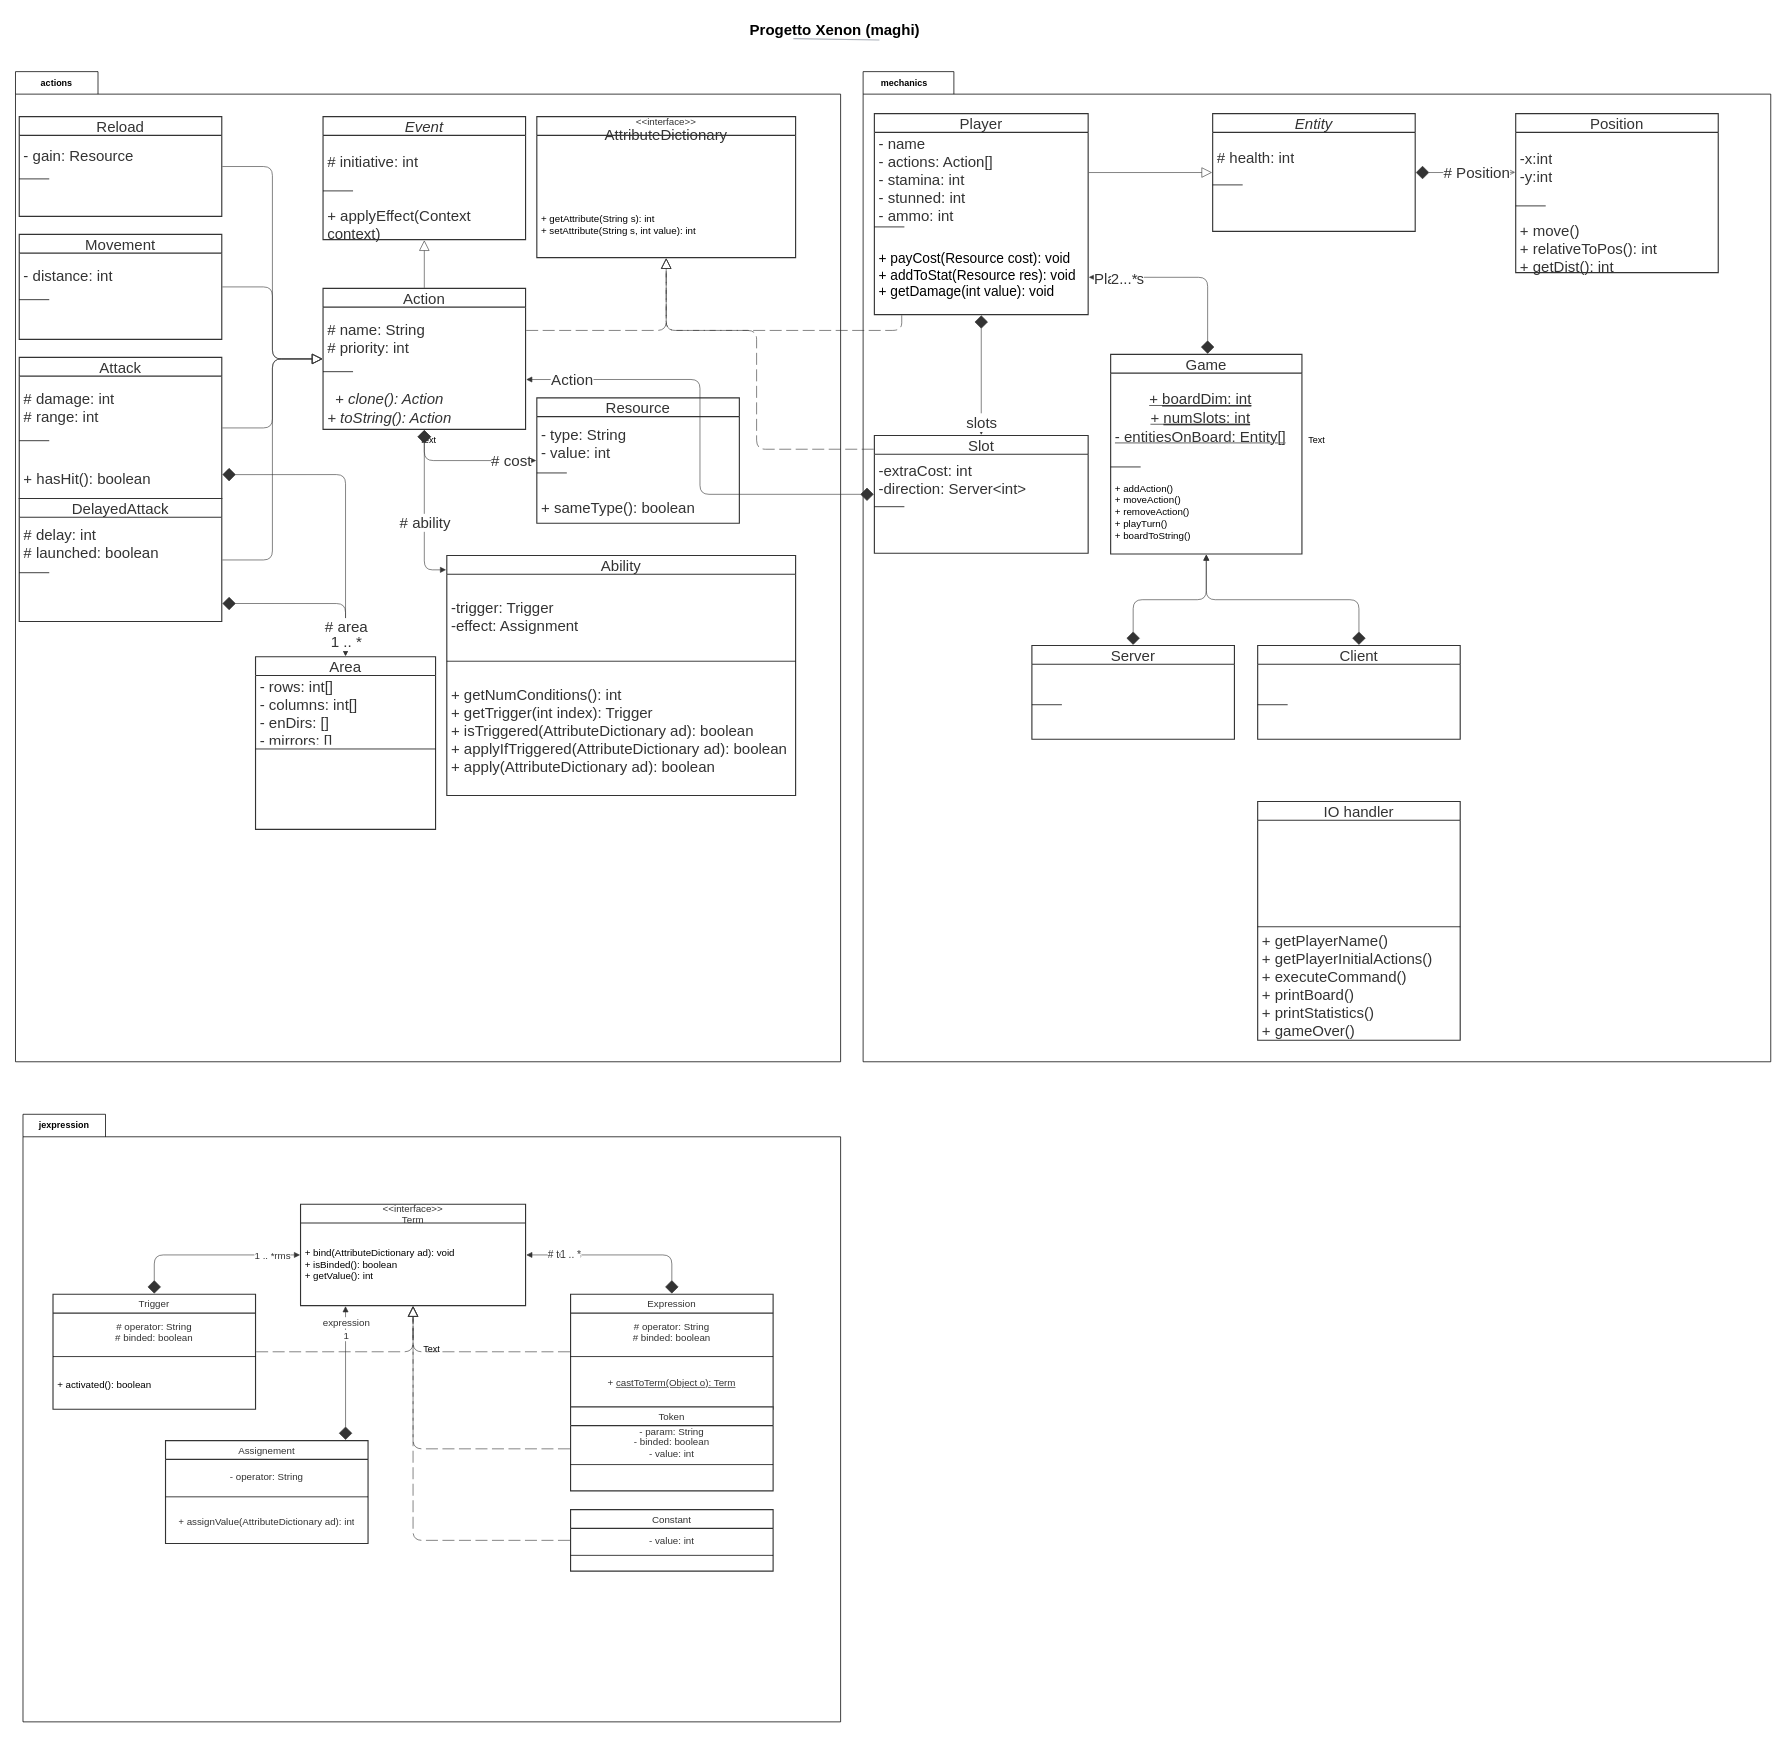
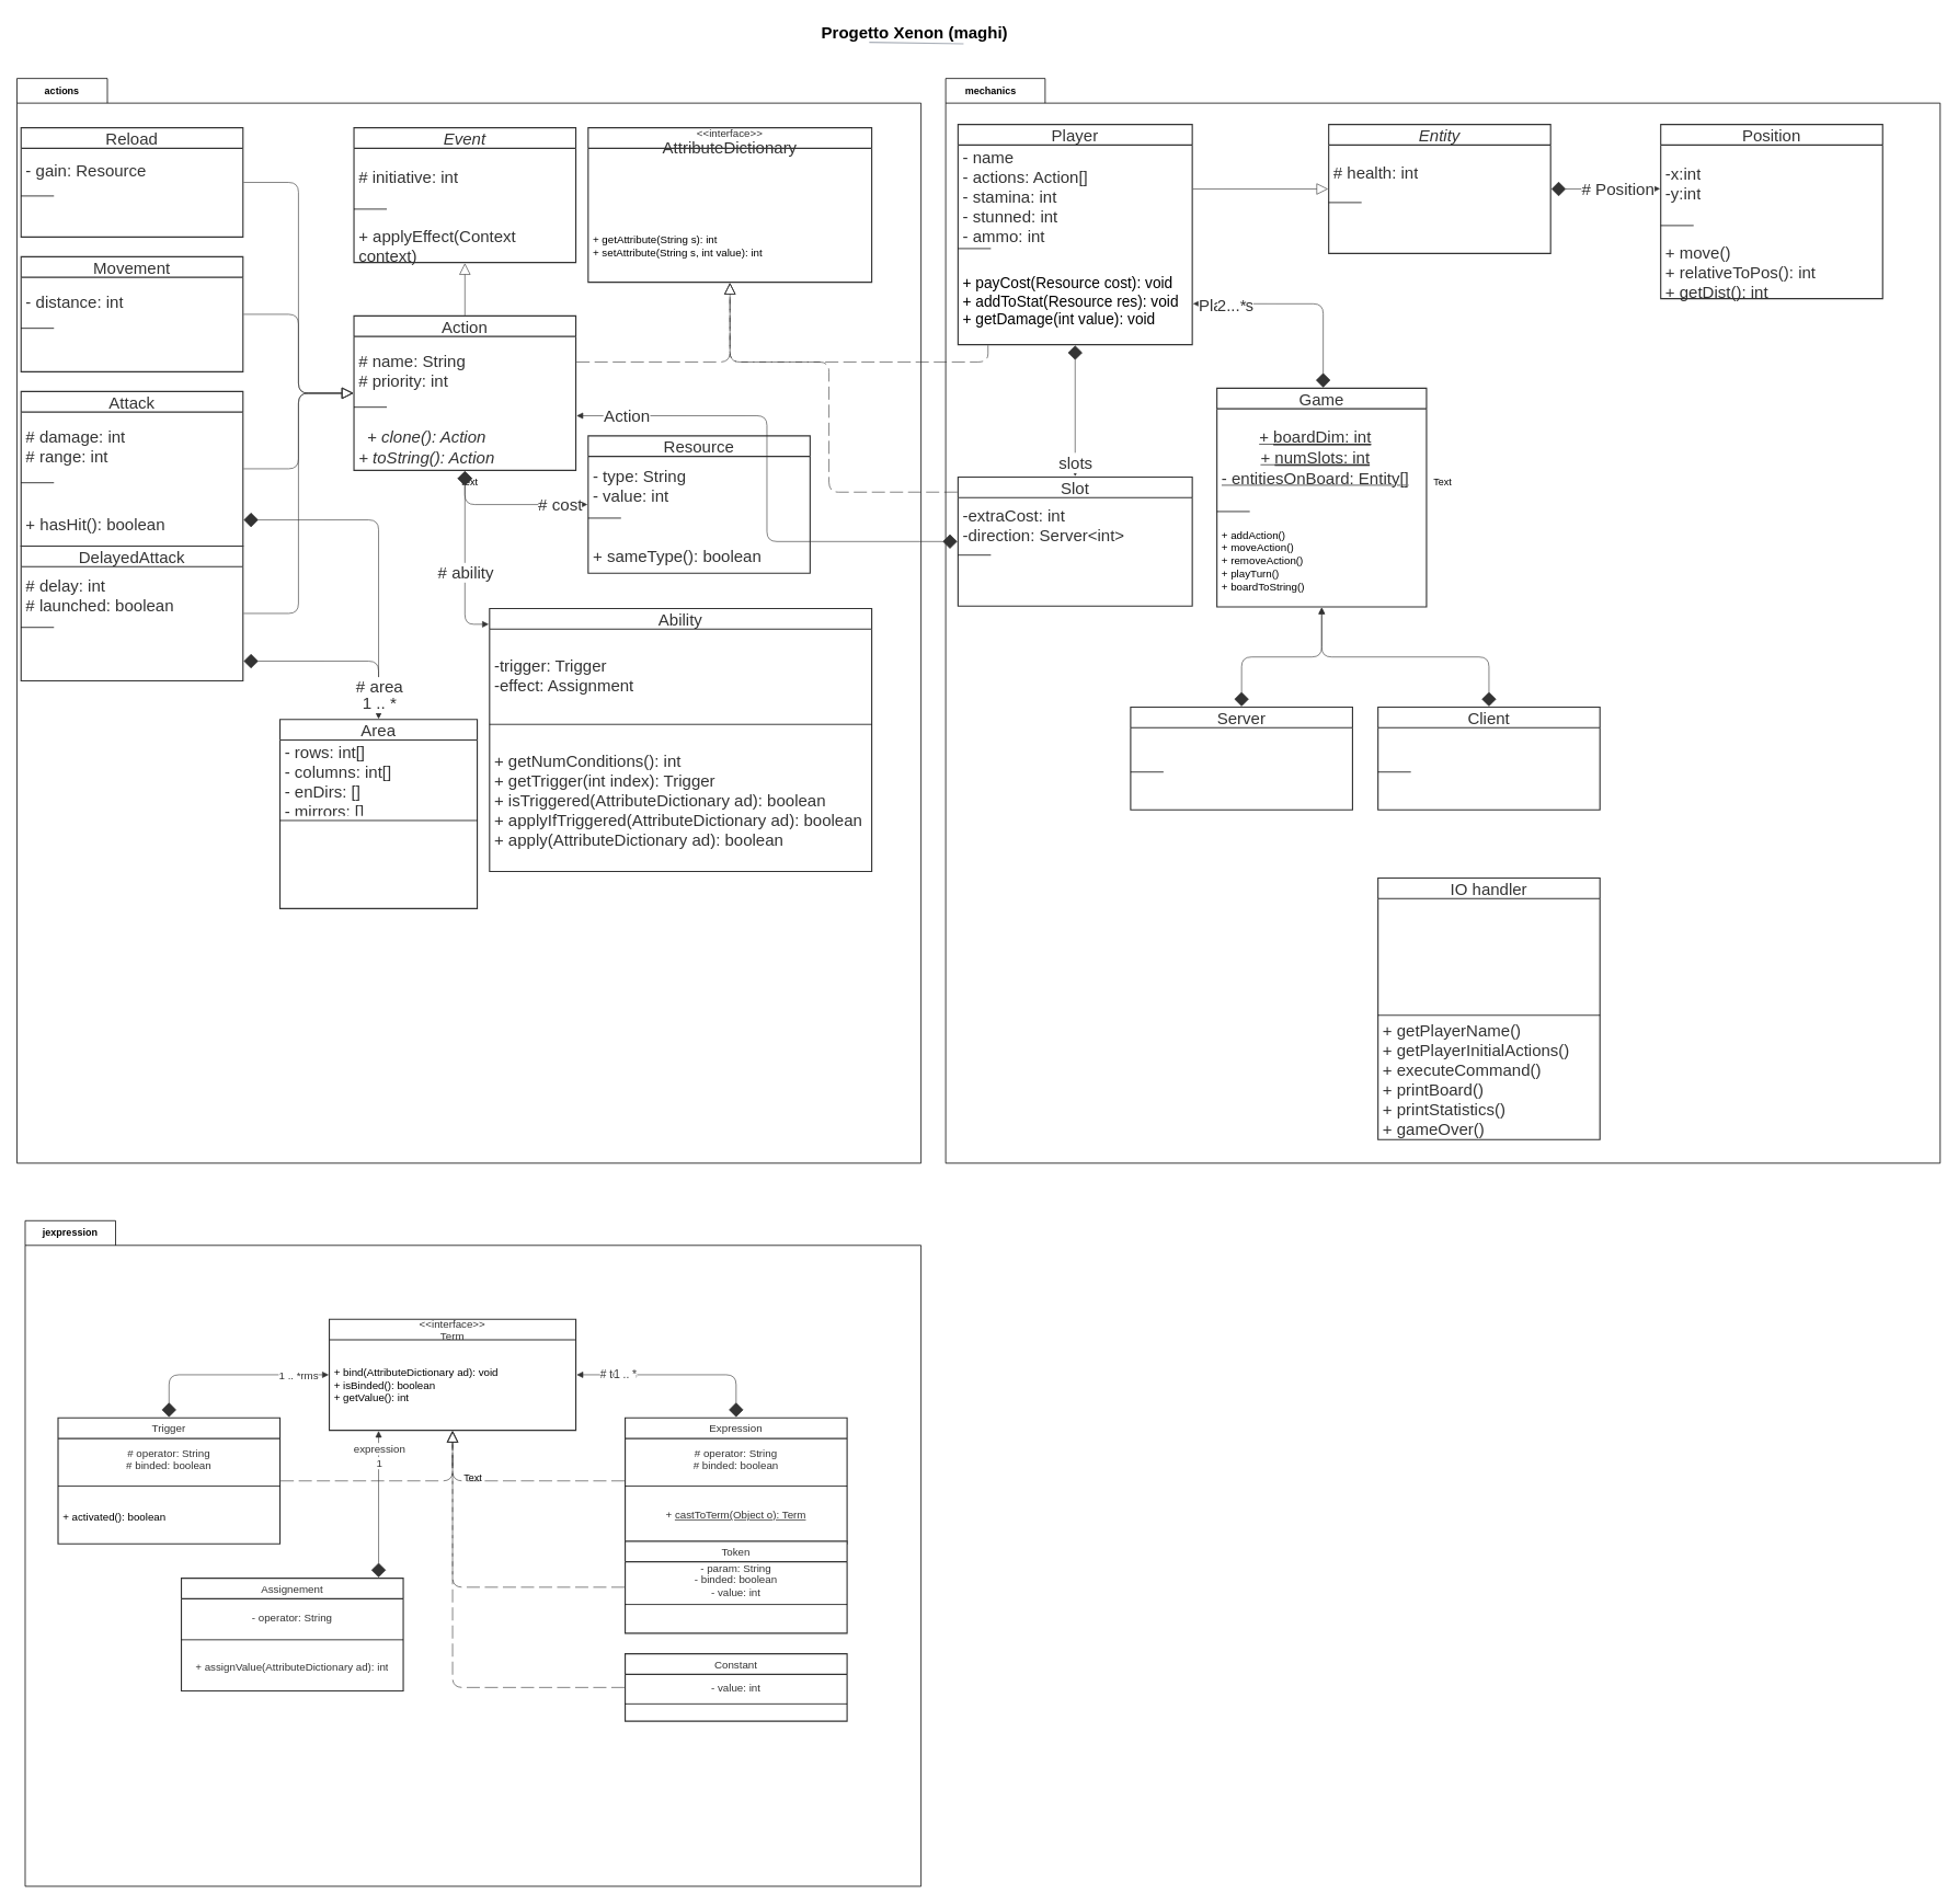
- <mxCell id="98" value="" style="html=1;jettySize=18;whiteSpace=wrap;fontSize=13;strokeColor=#333333;strokeOpacity=100;strokeWidth=0.8;rounded=1;arcSize=24;edgeStyle=orthogonalEdgeStyle;startArrow=diamond;startFill=1;startSize=16;endArrow=open;endFill=1;exitX=1.003;exitY=0.5;exitPerimeter=0;entryX=-0.003;entryY=0.369;entryPerimeter=0;lucidId=BWxNDJz~dMEv;" edge="1" parent="15" source="36" target="44"><mxGeometry width="100" height="100" relative="1" as="geometry"><Array as="points" /></mxGeometry></mxCell>
+ <mxCell id="98" value="" style="html=1;jettySize=18;whiteSpace=wrap;fontSize=13;strokeColor=#333333;strokeOpacity=100;strokeWidth=0.8;rounded=1;arcSize=24;edgeStyle=orthogonalEdgeStyle;startArrow=diamond;startFill=1;startSize=16;endArrow=block;endFill=1;exitX=1.003;exitY=0.5;exitPerimeter=0;entryX=-0.003;entryY=0.369;entryPerimeter=0;lucidId=BWxNDJz~dMEv;" edge="1" parent="15" source="36" target="44"><mxGeometry width="100" height="100" relative="1" as="geometry"><Array as="points" /></mxGeometry></mxCell>
